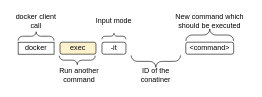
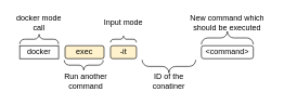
- <mxCell id="7" value="docker client call" style="text;html=1;strokeColor=none;fillColor=none;align=center;verticalAlign=middle;whiteSpace=wrap;rounded=0;" parent="1" vertex="1"><mxGeometry x="20.25" y="20" width="77.5" height="30" as="geometry" /></mxCell>
+ <mxCell id="7" value="docker mode call" style="text;html=1;strokeColor=none;fillColor=none;align=center;verticalAlign=middle;whiteSpace=wrap;rounded=0;" parent="1" vertex="1"><mxGeometry x="20.25" y="20" width="77.5" height="30" as="geometry" /></mxCell>
- <mxCell id="4" value="-it" style="rounded=1;whiteSpace=wrap;html=1;arcSize=17;" parent="1" vertex="1"><mxGeometry x="169" y="70" width="40" height="20" as="geometry" /></mxCell>
+ <mxCell id="4" value="-it" style="rounded=1;whiteSpace=wrap;html=1;arcSize=17;fillColor=#fff2cc;" parent="1" vertex="1"><mxGeometry x="169" y="70" width="40" height="20" as="geometry" /></mxCell>
